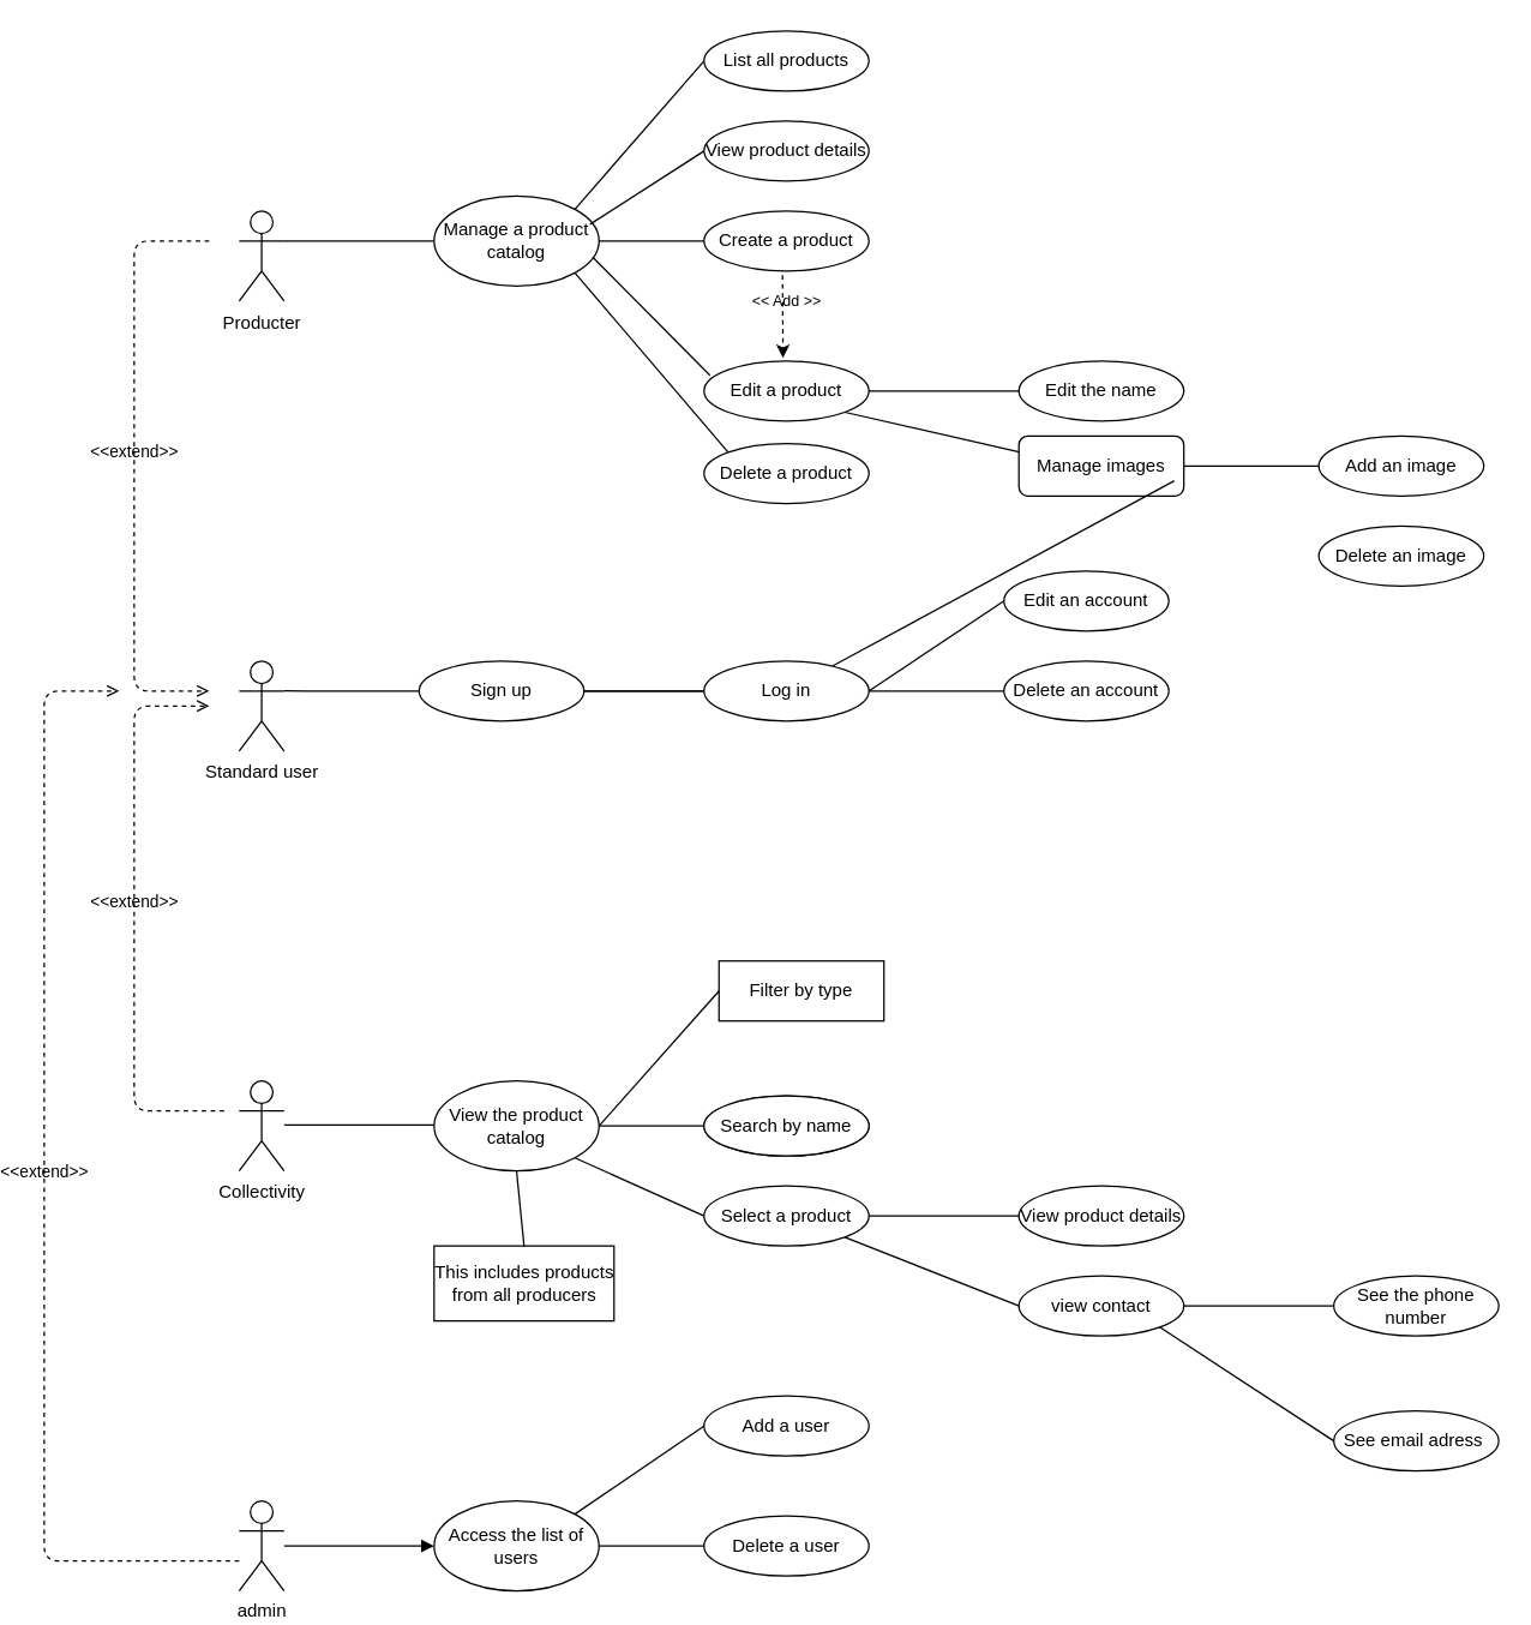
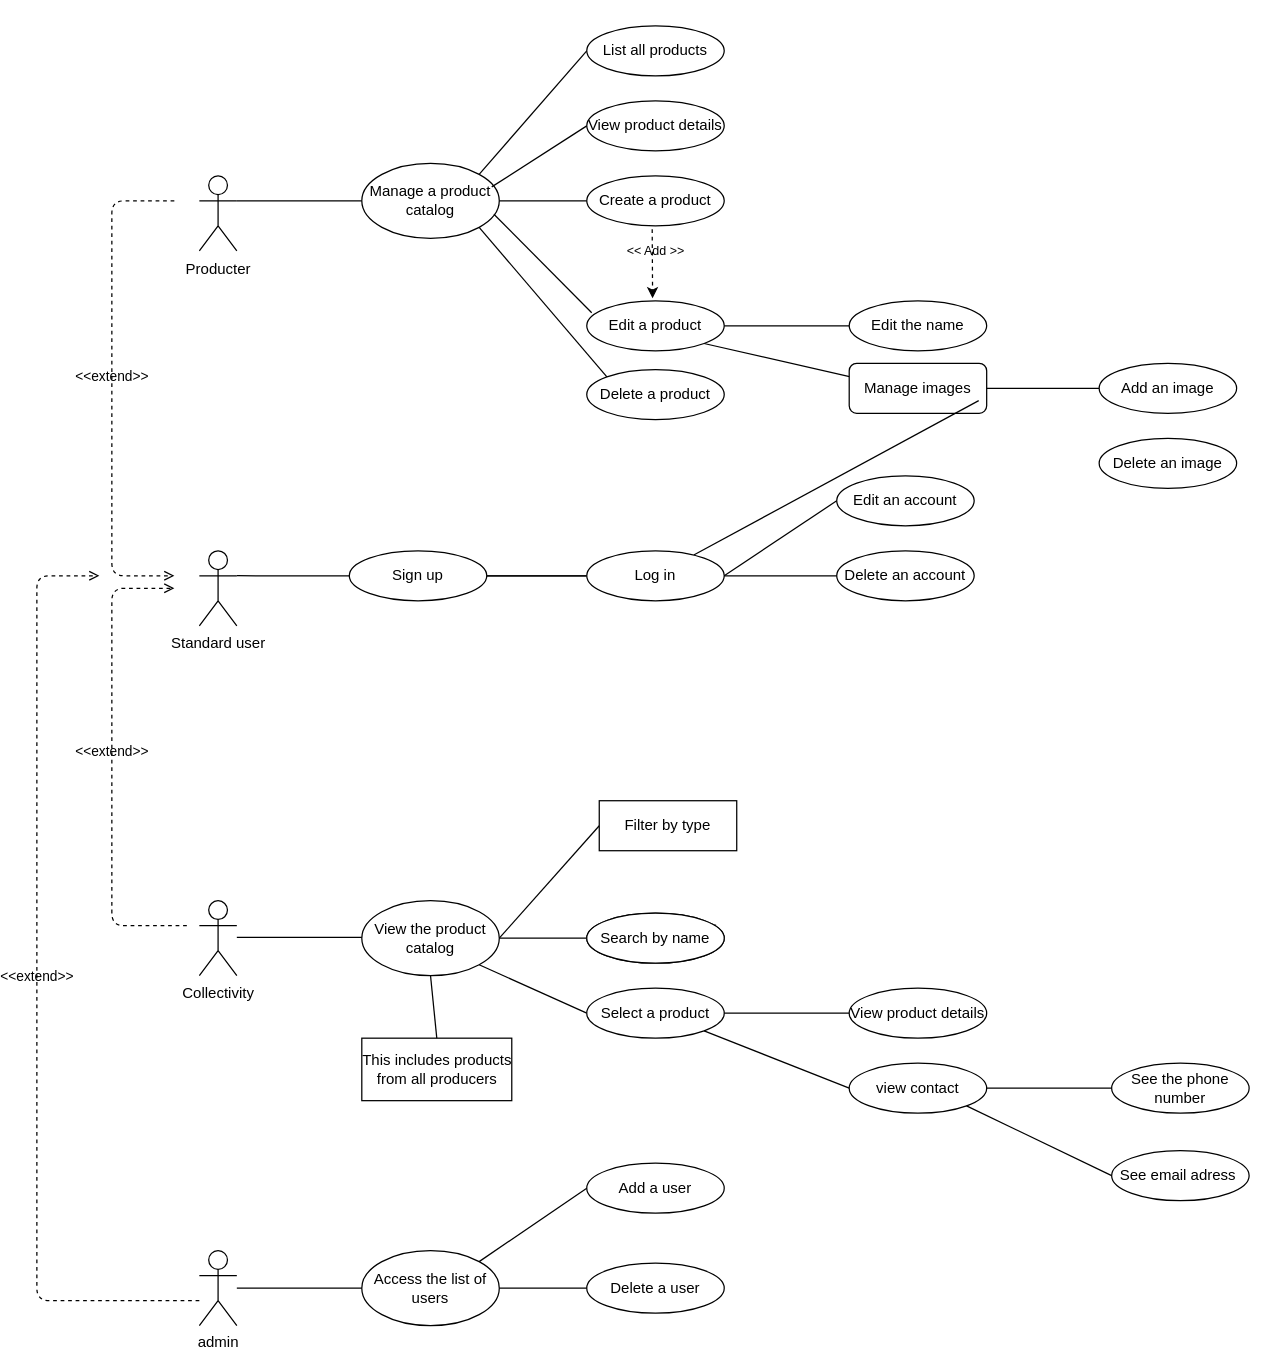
- <mxCell id="51" value="See email adress&amp;nbsp;" style="ellipse;whiteSpace=wrap;html=1;" parent="1" vertex="1"><mxGeometry x="880" y="940" width="110" height="40" as="geometry" /></mxCell>
+ <mxCell id="51" value="See email adress&amp;nbsp;" style="ellipse;whiteSpace=wrap;html=1;" parent="1" vertex="1"><mxGeometry x="880" y="920" width="110" height="40" as="geometry" /></mxCell>
- <mxCell id="59" value="" style="endArrow=block;html=1;entryX=0;entryY=0.5;entryDx=0;entryDy=0;" edge="1" parent="1" source="52" target="58"><mxGeometry width="50" height="50" relative="1" as="geometry"><mxPoint x="180" y="1040" as="sourcePoint" /><mxPoint x="290" y="1040" as="targetPoint" /></mxGeometry></mxCell>
+ <mxCell id="59" value="" style="endArrow=none;html=1;entryX=0;entryY=0.5;entryDx=0;entryDy=0;" edge="1" parent="1" source="52" target="58"><mxGeometry width="50" height="50" relative="1" as="geometry"><mxPoint x="180" y="1040" as="sourcePoint" /><mxPoint x="290" y="1040" as="targetPoint" /></mxGeometry></mxCell>
